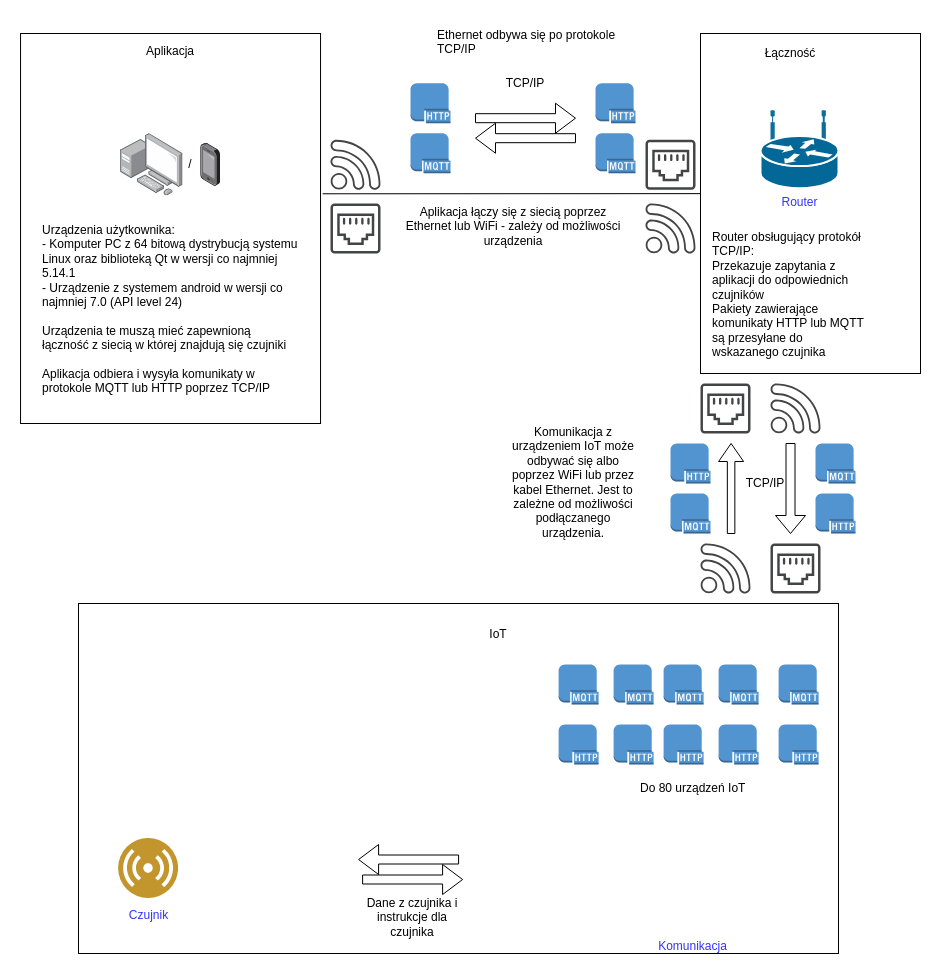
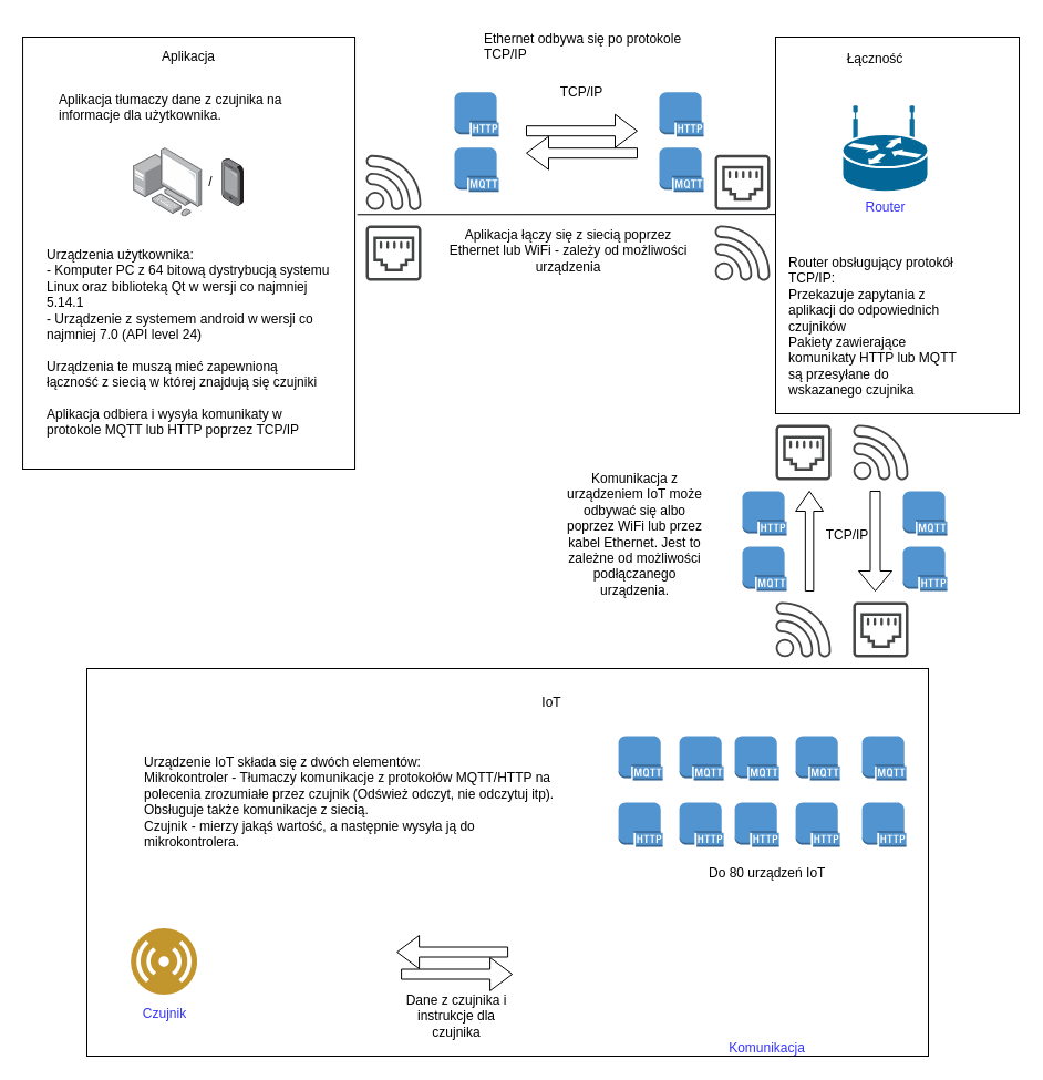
+ <mxCell id="25" value="Aplikacja tłumaczy dane z czujnika na informacje dla użytkownika." style="text;html=1;strokeColor=none;fillColor=none;align=left;verticalAlign=top;whiteSpace=wrap;rounded=0;" vertex="1" parent="1"><mxGeometry x="50.65" y="75.5" width="238.8" height="40" as="geometry" /></mxCell>
- <mxCell id="5" value="&lt;font color=&quot;#3333FF&quot;&gt;Router&lt;/font&gt;" style="shape=mxgraph.cisco.routers.wireless_router;html=1;pointerEvents=1;dashed=0;fillColor=#036897;strokeColor=#ffffff;strokeWidth=2;verticalLabelPosition=bottom;verticalAlign=top;align=center;outlineConnect=0;" vertex="1" parent="1"><mxGeometry x="760" y="110.7" width="78" height="77" as="geometry" /></mxCell>
+ <mxCell id="5" value="&lt;font color=&quot;#3333FF&quot;&gt;Router&lt;/font&gt;" style="shape=mxgraph.cisco.routers.wireless_router;html=1;pointerEvents=1;dashed=0;fillColor=#036897;strokeColor=#ffffff;strokeWidth=2;verticalLabelPosition=bottom;verticalAlign=top;align=center;outlineConnect=0;" vertex="1" parent="1"><mxGeometry x="760" y="95.7" width="78" height="77" as="geometry" /></mxCell>
+ <mxCell id="50" value="&lt;div&gt;Urządzenie IoT składa się z dwóch elementów:&lt;/div&gt;&lt;div&gt;Mikrokontroler - Tłumaczy komunikacje z protokołów MQTT/HTTP na polecenia zrozumiałe przez czujnik (Odśwież odczyt, nie odczytuj itp). &lt;br&gt;&lt;/div&gt;&lt;div&gt;Obsługuje także komunikacje z siecią.&lt;/div&gt;&lt;div&gt;Czujnik - mierzy jakąś wartość, a następnie wysyła ją do mikrokontrolera.&lt;br&gt;&lt;/div&gt;" style="text;html=1;strokeColor=none;fillColor=none;align=left;verticalAlign=top;whiteSpace=wrap;rounded=0;fontColor=#000000;" vertex="1" parent="1"><mxGeometry x="128.1" y="674" width="380" height="100" as="geometry" /></mxCell>
